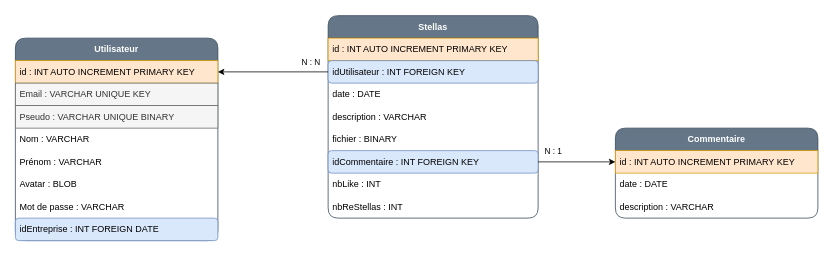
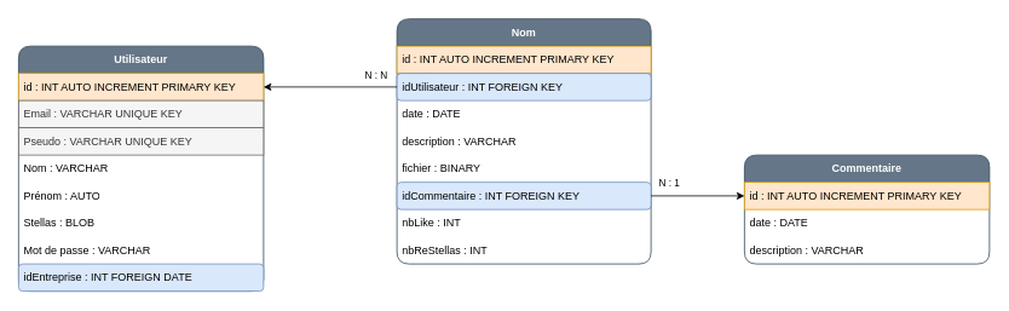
- <mxCell id="11" value="&lt;b&gt;Stellas&lt;/b&gt;" style="swimlane;fontStyle=0;childLayout=stackLayout;horizontal=1;startSize=30;horizontalStack=0;resizeParent=1;resizeParentMax=0;resizeLast=0;collapsible=1;marginBottom=0;whiteSpace=wrap;html=1;rounded=1;fillColor=#647687;fontColor=#ffffff;strokeColor=#314354;" vertex="1" parent="1"><mxGeometry x="437" y="20" width="280" height="270" as="geometry" /></mxCell>
+ <mxCell id="11" value="&lt;b&gt;Nom&lt;/b&gt;" style="swimlane;fontStyle=0;childLayout=stackLayout;horizontal=1;startSize=30;horizontalStack=0;resizeParent=1;resizeParentMax=0;resizeLast=0;collapsible=1;marginBottom=0;whiteSpace=wrap;html=1;rounded=1;fillColor=#647687;fontColor=#ffffff;strokeColor=#314354;" vertex="1" parent="1"><mxGeometry x="437" y="20" width="280" height="270" as="geometry" /></mxCell>
- <mxCell id="5" value="Pseudo : VARCHAR UNIQUE BINARY" style="text;strokeColor=#666666;fillColor=#f5f5f5;align=left;verticalAlign=middle;spacingLeft=4;spacingRight=4;overflow=hidden;points=[[0,0.5],[1,0.5]];portConstraint=eastwest;rotatable=0;whiteSpace=wrap;html=1;fontColor=#333333;" vertex="1" parent="2"><mxGeometry y="90" width="270" height="30" as="geometry" /></mxCell>
+ <mxCell id="5" value="Pseudo : VARCHAR UNIQUE KEY" style="text;strokeColor=#666666;fillColor=#f5f5f5;align=left;verticalAlign=middle;spacingLeft=4;spacingRight=4;overflow=hidden;points=[[0,0.5],[1,0.5]];portConstraint=eastwest;rotatable=0;whiteSpace=wrap;html=1;fontColor=#333333;" vertex="1" parent="2"><mxGeometry y="90" width="270" height="30" as="geometry" /></mxCell>
- <mxCell id="7" value="Prénom : VARCHAR" style="text;strokeColor=none;fillColor=none;align=left;verticalAlign=middle;spacingLeft=4;spacingRight=4;overflow=hidden;points=[[0,0.5],[1,0.5]];portConstraint=eastwest;rotatable=0;whiteSpace=wrap;html=1;" vertex="1" parent="2"><mxGeometry y="150" width="270" height="30" as="geometry" /></mxCell>
+ <mxCell id="7" value="Prénom : AUTO" style="text;strokeColor=none;fillColor=none;align=left;verticalAlign=middle;spacingLeft=4;spacingRight=4;overflow=hidden;points=[[0,0.5],[1,0.5]];portConstraint=eastwest;rotatable=0;whiteSpace=wrap;html=1;" vertex="1" parent="2"><mxGeometry y="150" width="270" height="30" as="geometry" /></mxCell>
- <mxCell id="8" value="Avatar : BLOB" style="text;strokeColor=none;fillColor=none;align=left;verticalAlign=middle;spacingLeft=4;spacingRight=4;overflow=hidden;points=[[0,0.5],[1,0.5]];portConstraint=eastwest;rotatable=0;whiteSpace=wrap;html=1;" vertex="1" parent="2"><mxGeometry y="180" width="270" height="30" as="geometry" /></mxCell>
+ <mxCell id="8" value="Stellas : BLOB" style="text;strokeColor=none;fillColor=none;align=left;verticalAlign=middle;spacingLeft=4;spacingRight=4;overflow=hidden;points=[[0,0.5],[1,0.5]];portConstraint=eastwest;rotatable=0;whiteSpace=wrap;html=1;" vertex="1" parent="2"><mxGeometry y="180" width="270" height="30" as="geometry" /></mxCell>
